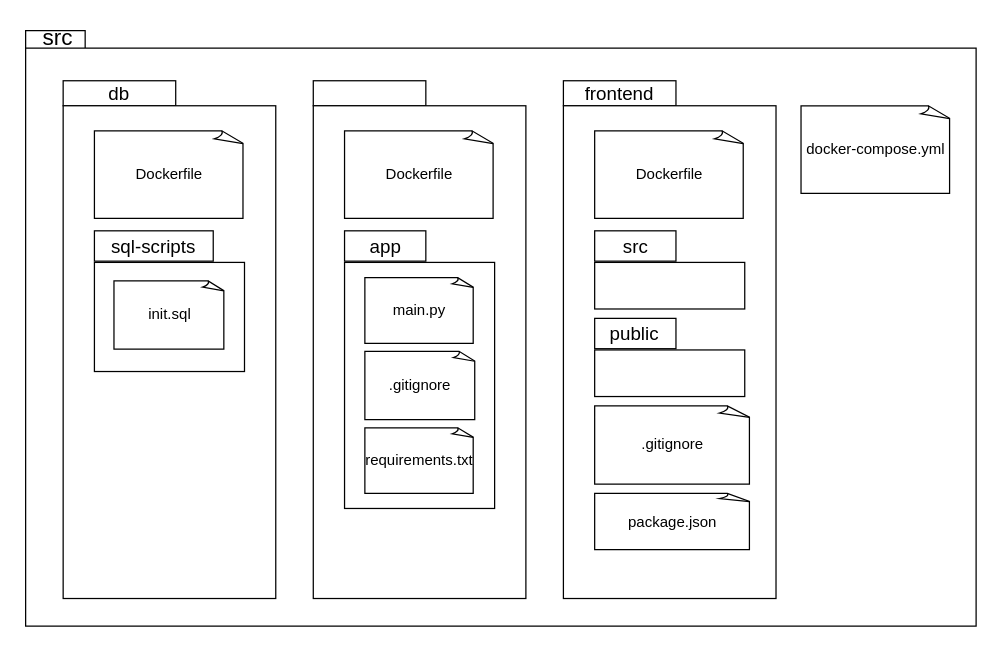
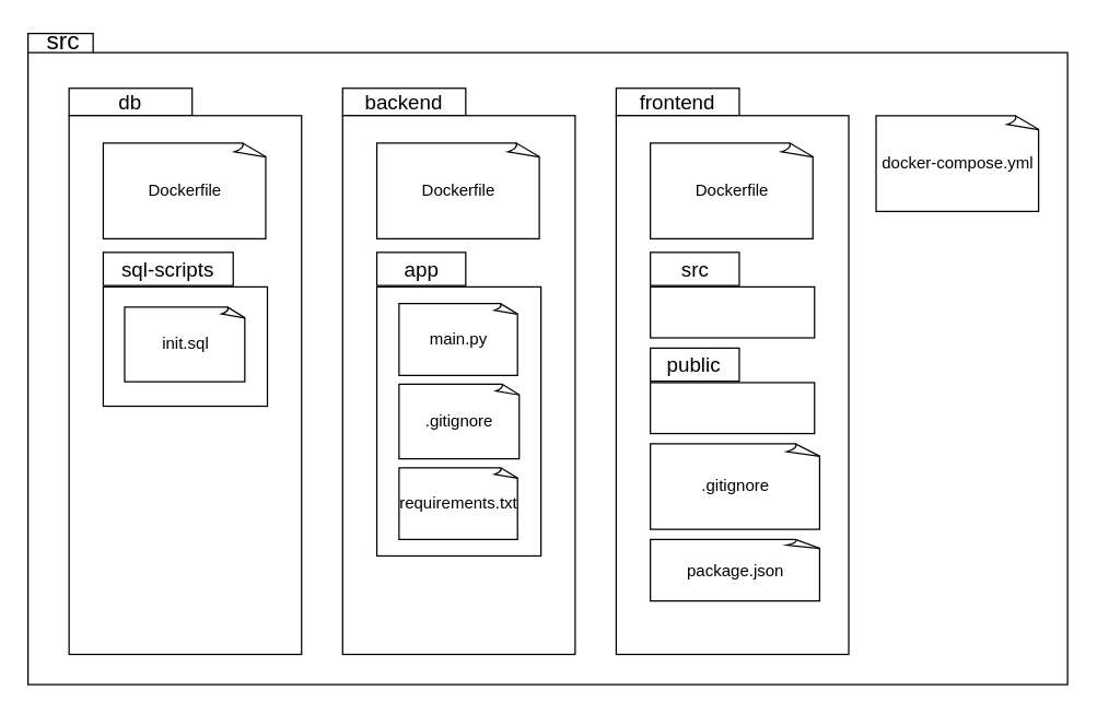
+ <mxCell id="32" value="backend" style="text;html=1;strokeColor=none;fillColor=none;align=center;verticalAlign=middle;whiteSpace=wrap;rounded=0;fontSize=15;" vertex="1" parent="30"><mxGeometry x="15" width="60" height="15" as="geometry" /></mxCell>
